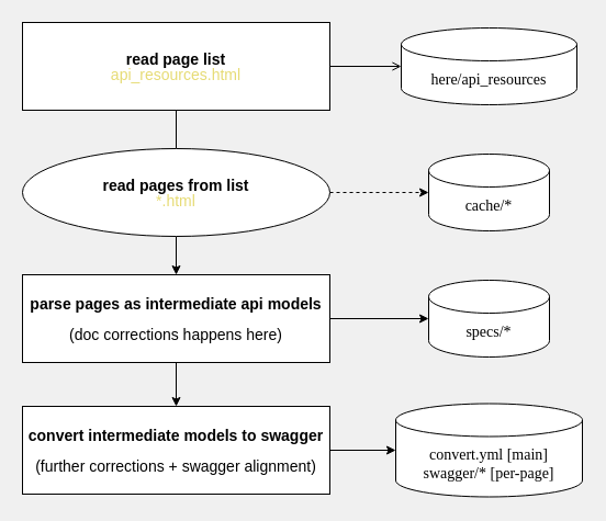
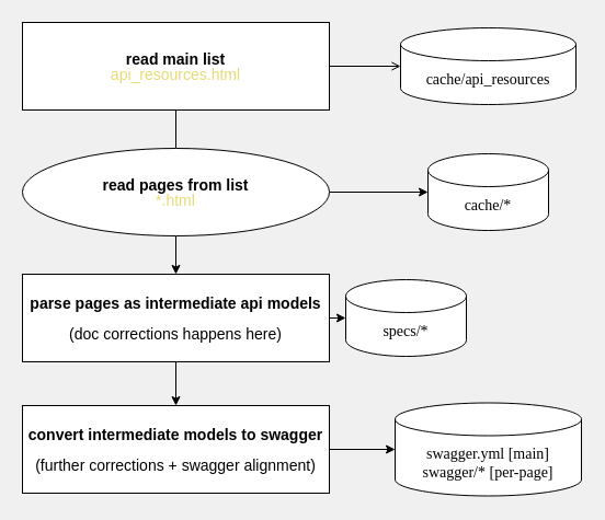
- <mxCell id="4" value="&lt;p style=&quot;font-size: 14px ; line-height: 1&quot;&gt;&lt;b&gt;read page list&lt;br&gt;&lt;/b&gt;&lt;span style=&quot;color: rgb(230 , 219 , 116)&quot;&gt;api_resources.html&lt;/span&gt;&lt;/p&gt;" style="rounded=0;whiteSpace=wrap;html=1;fillColor=default;labelBackgroundColor=none;" parent="1" vertex="1"><mxGeometry x="20" y="20" width="280" height="80" as="geometry" /></mxCell>
+ <mxCell id="4" value="&lt;p style=&quot;font-size: 14px ; line-height: 1&quot;&gt;&lt;b&gt;read main list&lt;br&gt;&lt;/b&gt;&lt;span style=&quot;color: rgb(230 , 219 , 116)&quot;&gt;api_resources.html&lt;/span&gt;&lt;/p&gt;" style="rounded=0;whiteSpace=wrap;html=1;fillColor=default;labelBackgroundColor=none;" parent="1" vertex="1"><mxGeometry x="20" y="20" width="280" height="80" as="geometry" /></mxCell>
- <mxCell id="13" value="here/api_resources" style="shape=cylinder3;whiteSpace=wrap;html=1;boundedLbl=1;backgroundOutline=1;size=15;fontFamily=Iosevka;fontSize=14;" parent="1" vertex="1"><mxGeometry x="365" y="25" width="160" height="70" as="geometry" /></mxCell>
+ <mxCell id="13" value="cache/api_resources" style="shape=cylinder3;whiteSpace=wrap;html=1;boundedLbl=1;backgroundOutline=1;size=15;fontFamily=Iosevka;fontSize=14;" parent="1" vertex="1"><mxGeometry x="365" y="25" width="160" height="70" as="geometry" /></mxCell>
- <mxCell id="9" value="" style="edgeStyle=none;html=1;fontFamily=Helvetica;fontSize=14;dashed=1;" parent="1" source="10" target="14" edge="1"><mxGeometry relative="1" as="geometry" /></mxCell>
+ <mxCell id="9" value="" style="edgeStyle=none;html=1;fontFamily=Helvetica;fontSize=14;" parent="1" source="10" target="14" edge="1"><mxGeometry relative="1" as="geometry" /></mxCell>
- <mxCell id="15" value="specs/*" style="shape=cylinder3;whiteSpace=wrap;html=1;boundedLbl=1;backgroundOutline=1;size=15;fontFamily=Iosevka;fontSize=14;" parent="1" vertex="1"><mxGeometry x="390" y="255" width="110" height="70" as="geometry" /></mxCell>
+ <mxCell id="15" value="specs/*" style="shape=cylinder3;whiteSpace=wrap;html=1;boundedLbl=1;backgroundOutline=1;size=15;fontFamily=Iosevka;fontSize=14;" parent="1" vertex="1"><mxGeometry x="315" y="255" width="110" height="70" as="geometry" /></mxCell>
- <mxCell id="16" value="convert.yml [main]&lt;br&gt;swagger/* [per-page]" style="shape=cylinder3;whiteSpace=wrap;html=1;boundedLbl=1;backgroundOutline=1;size=15;fontFamily=Iosevka;fontSize=14;" parent="1" vertex="1"><mxGeometry x="360" y="367.5" width="170" height="85" as="geometry" /></mxCell>
+ <mxCell id="16" value="swagger.yml [main]&lt;br&gt;swagger/* [per-page]" style="shape=cylinder3;whiteSpace=wrap;html=1;boundedLbl=1;backgroundOutline=1;size=15;fontFamily=Iosevka;fontSize=14;" parent="1" vertex="1"><mxGeometry x="360" y="367.5" width="170" height="85" as="geometry" /></mxCell>
